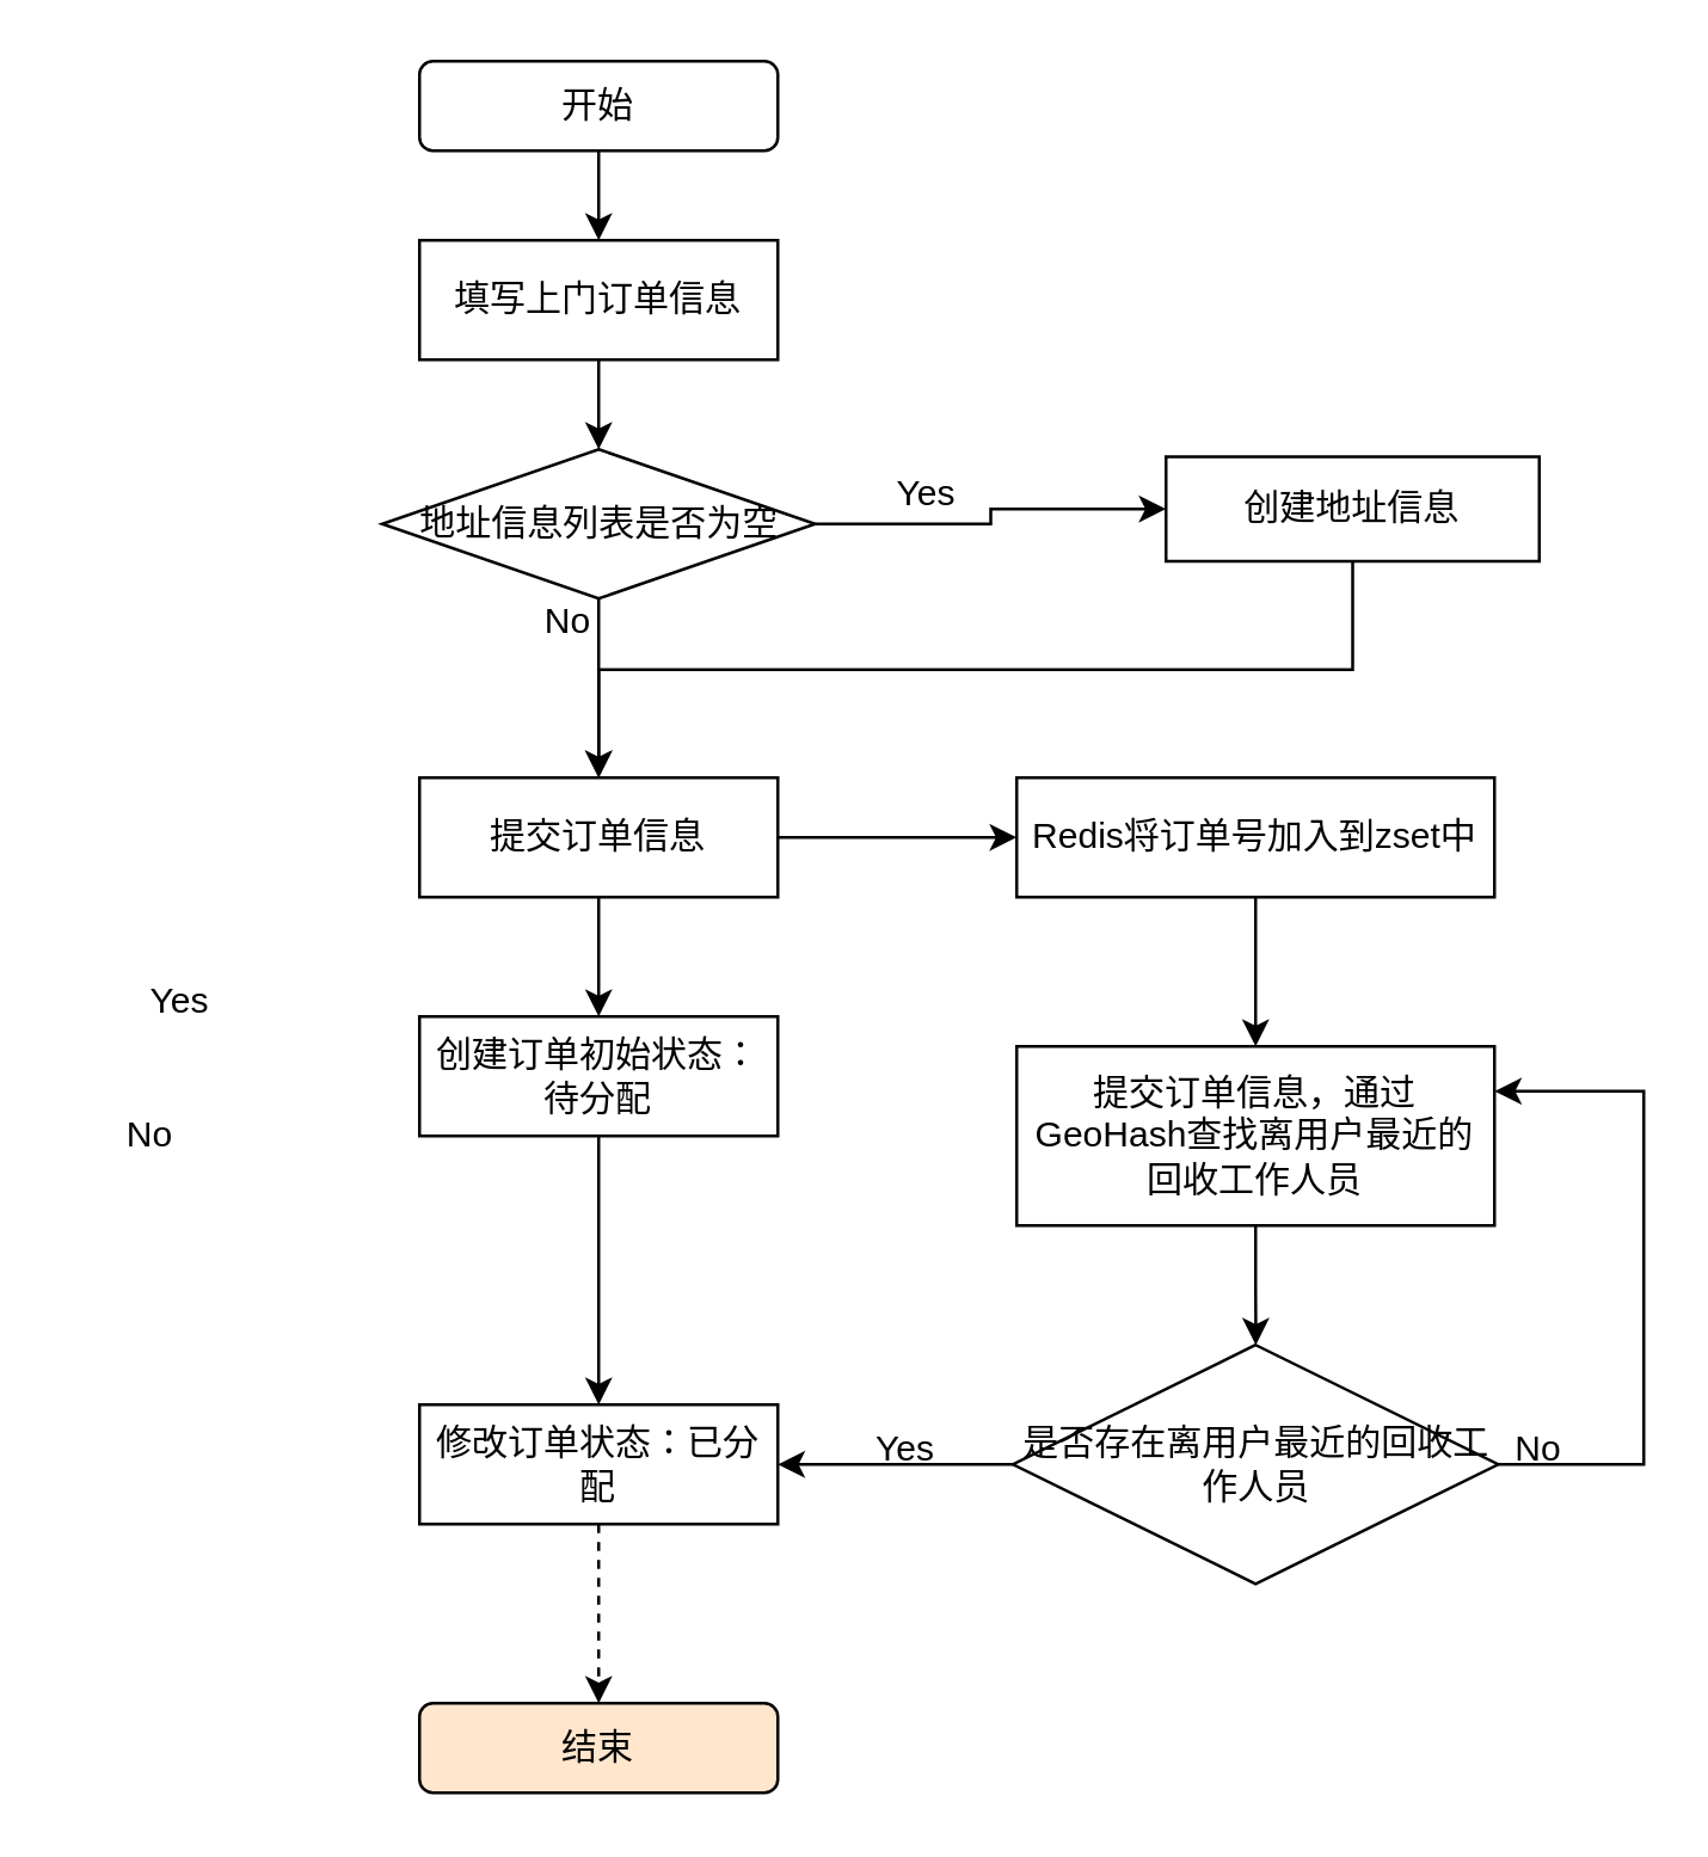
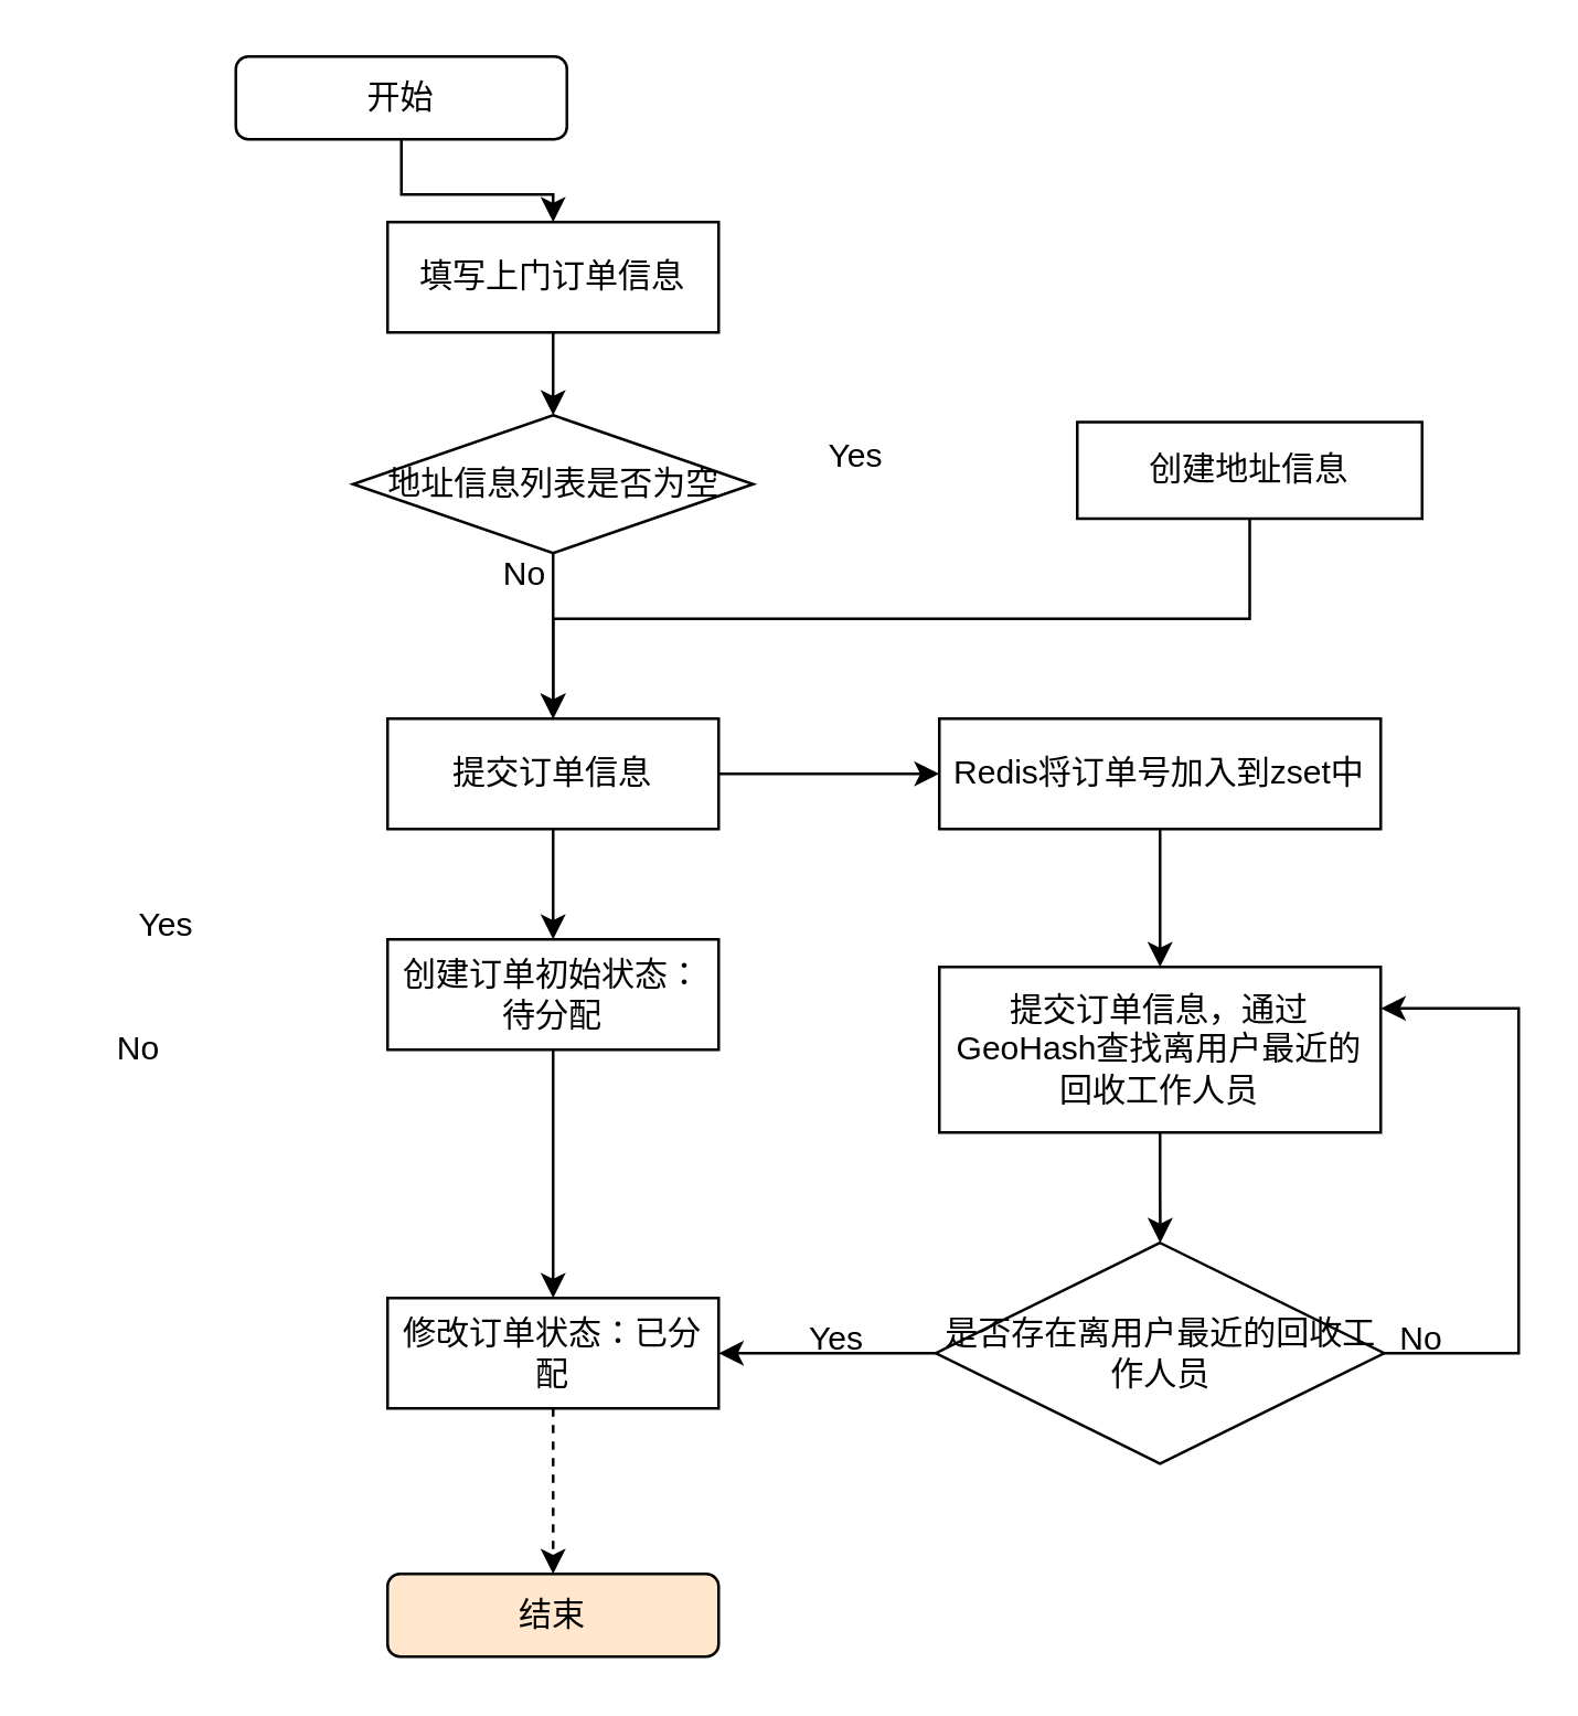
- <mxCell id="3" value="开始" style="rounded=1;whiteSpace=wrap;html=1;" vertex="1" parent="1"><mxGeometry x="140" y="20" width="120" height="30" as="geometry" /></mxCell>
+ <mxCell id="3" value="开始" style="rounded=1;whiteSpace=wrap;html=1;" vertex="1" parent="1"><mxGeometry x="85" y="20" width="120" height="30" as="geometry" /></mxCell>
- <mxCell id="6" value="" style="edgeStyle=orthogonalEdgeStyle;rounded=0;orthogonalLoop=1;jettySize=auto;html=1;" edge="1" parent="1" source="8" target="10"><mxGeometry relative="1" as="geometry" /></mxCell>
